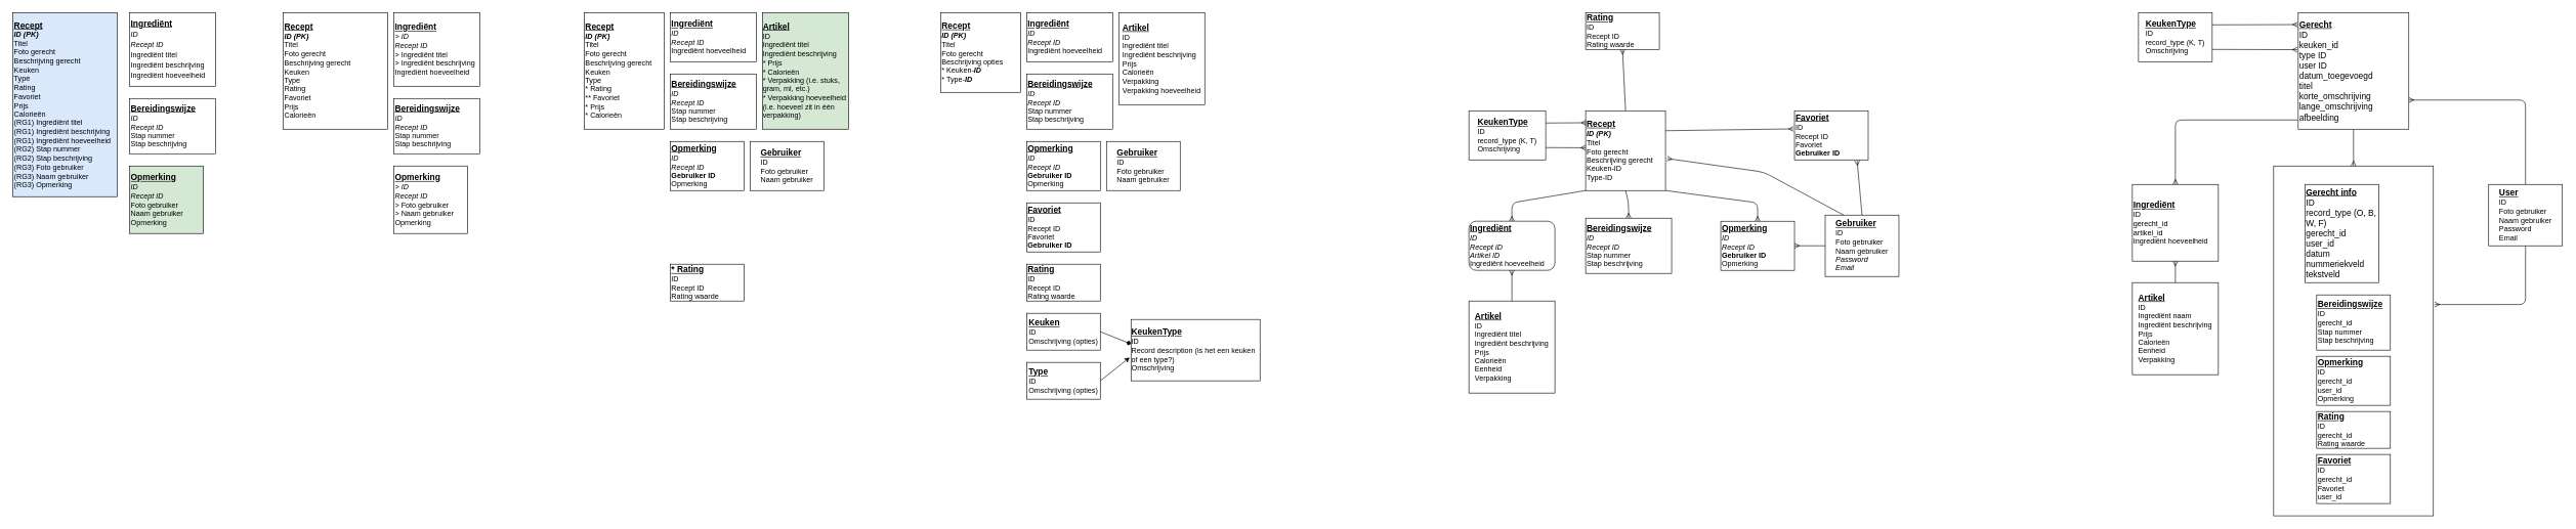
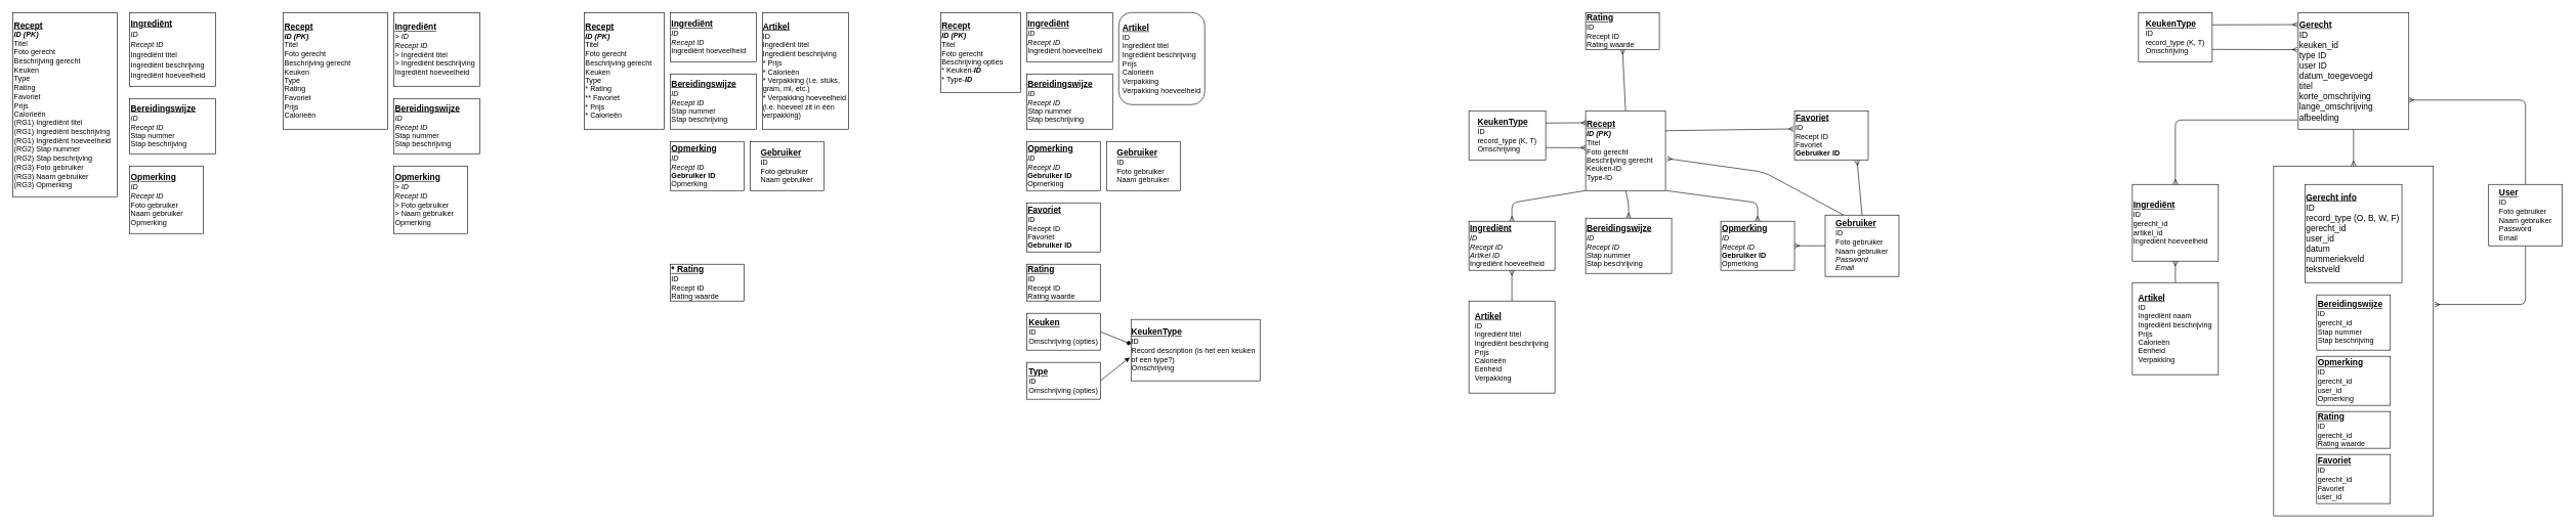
- <mxCell id="22" value="&lt;div style=&quot;text-align: left;&quot;&gt;&lt;span style=&quot;background-color: initial;&quot;&gt;&lt;font style=&quot;font-size: 14px;&quot;&gt;&lt;b&gt;&lt;u&gt;Artikel&lt;/u&gt;&lt;/b&gt;&lt;/font&gt;&lt;/span&gt;&lt;/div&gt;&lt;div style=&quot;text-align: left;&quot;&gt;&lt;span style=&quot;background-color: initial;&quot;&gt;ID&lt;/span&gt;&lt;/div&gt;&lt;span style=&quot;&quot;&gt;&lt;div style=&quot;text-align: left;&quot;&gt;&lt;span style=&quot;background-color: initial;&quot;&gt;Ingrediënt&amp;nbsp;titel&lt;/span&gt;&lt;/div&gt;&lt;/span&gt;&lt;span style=&quot;&quot;&gt;&lt;div style=&quot;text-align: left;&quot;&gt;&lt;span style=&quot;background-color: initial;&quot;&gt;Ingrediënt&amp;nbsp;beschrijving&lt;/span&gt;&lt;/div&gt;&lt;div style=&quot;text-align: left;&quot;&gt;&lt;span style=&quot;background-color: initial;&quot;&gt;Prijs&lt;/span&gt;&lt;/div&gt;&lt;div style=&quot;text-align: left;&quot;&gt;&lt;span style=&quot;background-color: initial;&quot;&gt;Calorieën&lt;/span&gt;&lt;/div&gt;&lt;div style=&quot;text-align: left;&quot;&gt;&lt;span style=&quot;background-color: initial;&quot;&gt;Verpakking&lt;/span&gt;&lt;/div&gt;&lt;div style=&quot;text-align: left;&quot;&gt;&lt;span style=&quot;background-color: initial;&quot;&gt;Verpakking hoeveelheid&lt;/span&gt;&lt;/div&gt;&lt;/span&gt;" style="whiteSpace=wrap;html=1;fontSize=12;" parent="1" vertex="1"><mxGeometry x="1820" y="20" width="140" height="150" as="geometry" /></mxCell>
+ <mxCell id="22" value="&lt;div style=&quot;text-align: left;&quot;&gt;&lt;span style=&quot;background-color: initial;&quot;&gt;&lt;font style=&quot;font-size: 14px;&quot;&gt;&lt;b&gt;&lt;u&gt;Artikel&lt;/u&gt;&lt;/b&gt;&lt;/font&gt;&lt;/span&gt;&lt;/div&gt;&lt;div style=&quot;text-align: left;&quot;&gt;&lt;span style=&quot;background-color: initial;&quot;&gt;ID&lt;/span&gt;&lt;/div&gt;&lt;span style=&quot;&quot;&gt;&lt;div style=&quot;text-align: left;&quot;&gt;&lt;span style=&quot;background-color: initial;&quot;&gt;Ingrediënt&amp;nbsp;titel&lt;/span&gt;&lt;/div&gt;&lt;/span&gt;&lt;span style=&quot;&quot;&gt;&lt;div style=&quot;text-align: left;&quot;&gt;&lt;span style=&quot;background-color: initial;&quot;&gt;Ingrediënt&amp;nbsp;beschrijving&lt;/span&gt;&lt;/div&gt;&lt;div style=&quot;text-align: left;&quot;&gt;&lt;span style=&quot;background-color: initial;&quot;&gt;Prijs&lt;/span&gt;&lt;/div&gt;&lt;div style=&quot;text-align: left;&quot;&gt;&lt;span style=&quot;background-color: initial;&quot;&gt;Calorieën&lt;/span&gt;&lt;/div&gt;&lt;div style=&quot;text-align: left;&quot;&gt;&lt;span style=&quot;background-color: initial;&quot;&gt;Verpakking&lt;/span&gt;&lt;/div&gt;&lt;div style=&quot;text-align: left;&quot;&gt;&lt;span style=&quot;background-color: initial;&quot;&gt;Verpakking hoeveelheid&lt;/span&gt;&lt;/div&gt;&lt;/span&gt;" style="whiteSpace=wrap;html=1;fontSize=12;rounded=1;" parent="1" vertex="1"><mxGeometry x="1820" y="20" width="140" height="150" as="geometry" /></mxCell>
- <mxCell id="15" value="&lt;div style=&quot;text-align: left;&quot;&gt;&lt;span style=&quot;background-color: initial;&quot;&gt;&lt;font style=&quot;font-size: 14px;&quot;&gt;&lt;b&gt;&lt;u&gt;Artikel&lt;/u&gt;&lt;/b&gt;&lt;/font&gt;&lt;/span&gt;&lt;/div&gt;&lt;div style=&quot;text-align: left;&quot;&gt;&lt;span style=&quot;background-color: initial;&quot;&gt;ID&lt;/span&gt;&lt;/div&gt;&lt;span style=&quot;&quot;&gt;&lt;div style=&quot;text-align: left;&quot;&gt;&lt;span style=&quot;background-color: initial;&quot;&gt;Ingrediënt&amp;nbsp;titel&lt;/span&gt;&lt;/div&gt;&lt;/span&gt;&lt;span style=&quot;&quot;&gt;&lt;div style=&quot;text-align: left;&quot;&gt;&lt;span style=&quot;background-color: initial;&quot;&gt;Ingrediënt&amp;nbsp;beschrijving&lt;/span&gt;&lt;/div&gt;&lt;div style=&quot;text-align: left;&quot;&gt;&lt;span style=&quot;background-color: initial;&quot;&gt;* Prijs&lt;/span&gt;&lt;/div&gt;&lt;div style=&quot;text-align: left;&quot;&gt;&lt;span style=&quot;background-color: initial;&quot;&gt;* Calorieën&lt;/span&gt;&lt;/div&gt;&lt;div style=&quot;text-align: left;&quot;&gt;&lt;span style=&quot;background-color: initial;&quot;&gt;* Verpakking (i.e. stuks, gram, ml, etc.)&lt;/span&gt;&lt;/div&gt;&lt;div style=&quot;text-align: left;&quot;&gt;&lt;span style=&quot;background-color: initial;&quot;&gt;* Verpakking hoeveelheid (i.e. hoeveel zit in één verpakking)&lt;/span&gt;&lt;/div&gt;&lt;/span&gt;" style="whiteSpace=wrap;html=1;fontSize=12;fillColor=#d5e8d4;" parent="1" vertex="1"><mxGeometry x="1240" y="20" width="140" height="190" as="geometry" /></mxCell>
+ <mxCell id="15" value="&lt;div style=&quot;text-align: left;&quot;&gt;&lt;span style=&quot;background-color: initial;&quot;&gt;&lt;font style=&quot;font-size: 14px;&quot;&gt;&lt;b&gt;&lt;u&gt;Artikel&lt;/u&gt;&lt;/b&gt;&lt;/font&gt;&lt;/span&gt;&lt;/div&gt;&lt;div style=&quot;text-align: left;&quot;&gt;&lt;span style=&quot;background-color: initial;&quot;&gt;ID&lt;/span&gt;&lt;/div&gt;&lt;span style=&quot;&quot;&gt;&lt;div style=&quot;text-align: left;&quot;&gt;&lt;span style=&quot;background-color: initial;&quot;&gt;Ingrediënt&amp;nbsp;titel&lt;/span&gt;&lt;/div&gt;&lt;/span&gt;&lt;span style=&quot;&quot;&gt;&lt;div style=&quot;text-align: left;&quot;&gt;&lt;span style=&quot;background-color: initial;&quot;&gt;Ingrediënt&amp;nbsp;beschrijving&lt;/span&gt;&lt;/div&gt;&lt;div style=&quot;text-align: left;&quot;&gt;&lt;span style=&quot;background-color: initial;&quot;&gt;* Prijs&lt;/span&gt;&lt;/div&gt;&lt;div style=&quot;text-align: left;&quot;&gt;&lt;span style=&quot;background-color: initial;&quot;&gt;* Calorieën&lt;/span&gt;&lt;/div&gt;&lt;div style=&quot;text-align: left;&quot;&gt;&lt;span style=&quot;background-color: initial;&quot;&gt;* Verpakking (i.e. stuks, gram, ml, etc.)&lt;/span&gt;&lt;/div&gt;&lt;div style=&quot;text-align: left;&quot;&gt;&lt;span style=&quot;background-color: initial;&quot;&gt;* Verpakking hoeveelheid (i.e. hoeveel zit in één verpakking)&lt;/span&gt;&lt;/div&gt;&lt;/span&gt;" style="whiteSpace=wrap;html=1;fontSize=12;" parent="1" vertex="1"><mxGeometry x="1240" y="20" width="140" height="190" as="geometry" /></mxCell>
- <mxCell id="3" value="&lt;b&gt;&lt;u&gt;&lt;font style=&quot;font-size: 14px;&quot;&gt;Recept&lt;/font&gt;&lt;/u&gt;&lt;br&gt;&lt;i&gt;ID (PK)&lt;br&gt;&lt;/i&gt;&lt;/b&gt;Titel&lt;br&gt;Foto gerecht&lt;br&gt;Beschrijving gerecht&lt;br&gt;Keuken&lt;br&gt;Type&lt;br&gt;Rating&lt;br&gt;Favoriet&lt;br&gt;Prijs&lt;br&gt;Calorieën&lt;br&gt;(RG1) Ingrediënt titel&lt;br&gt;(RG1) Ingrediënt&amp;nbsp;beschrijving&lt;br&gt;(RG1) Ingrediënt&amp;nbsp;hoeveelheid&lt;br&gt;(RG2)&amp;nbsp;Stap nummer&lt;br&gt;(RG2) Stap beschrijving&lt;br&gt;(RG3) Foto gebruiker&lt;br&gt;(RG3)&amp;nbsp;Naam gebruiker&lt;br&gt;(RG3)&amp;nbsp;Opmerking" style="whiteSpace=wrap;html=1;align=left;fillColor=#dae8fc;" parent="1" vertex="1"><mxGeometry x="20" y="20" width="170" height="300" as="geometry" /></mxCell>
+ <mxCell id="3" value="&lt;b&gt;&lt;u&gt;&lt;font style=&quot;font-size: 14px;&quot;&gt;Recept&lt;/font&gt;&lt;/u&gt;&lt;br&gt;&lt;i&gt;ID (PK)&lt;br&gt;&lt;/i&gt;&lt;/b&gt;Titel&lt;br&gt;Foto gerecht&lt;br&gt;Beschrijving gerecht&lt;br&gt;Keuken&lt;br&gt;Type&lt;br&gt;Rating&lt;br&gt;Favoriet&lt;br&gt;Prijs&lt;br&gt;Calorieën&lt;br&gt;(RG1) Ingrediënt titel&lt;br&gt;(RG1) Ingrediënt&amp;nbsp;beschrijving&lt;br&gt;(RG1) Ingrediënt&amp;nbsp;hoeveelheid&lt;br&gt;(RG2)&amp;nbsp;Stap nummer&lt;br&gt;(RG2) Stap beschrijving&lt;br&gt;(RG3) Foto gebruiker&lt;br&gt;(RG3)&amp;nbsp;Naam gebruiker&lt;br&gt;(RG3)&amp;nbsp;Opmerking" style="whiteSpace=wrap;html=1;align=left;" parent="1" vertex="1"><mxGeometry x="20" y="20" width="170" height="300" as="geometry" /></mxCell>
- <mxCell id="6" value="&lt;div style=&quot;&quot;&gt;&lt;b style=&quot;background-color: initial; font-size: 14px;&quot;&gt;&lt;u&gt;Opmerking&lt;/u&gt;&lt;/b&gt;&lt;/div&gt;&lt;font style=&quot;font-style: italic;&quot;&gt;&lt;div style=&quot;&quot;&gt;&lt;span style=&quot;background-color: initial;&quot;&gt;ID&lt;/span&gt;&lt;/div&gt;&lt;/font&gt;&lt;font style=&quot;&quot;&gt;&lt;div style=&quot;&quot;&gt;&lt;i style=&quot;background-color: initial;&quot;&gt;Recept ID&lt;/i&gt;&lt;/div&gt;&lt;div style=&quot;&quot;&gt;&lt;span style=&quot;background-color: initial;&quot;&gt;Foto gebruiker&lt;/span&gt;&lt;/div&gt;&lt;div style=&quot;&quot;&gt;&lt;span style=&quot;background-color: initial;&quot;&gt;Naam gebruiker&lt;/span&gt;&lt;/div&gt;&lt;div style=&quot;&quot;&gt;&lt;span style=&quot;background-color: initial;&quot;&gt;Opmerking&lt;/span&gt;&lt;/div&gt;&lt;/font&gt;" style="whiteSpace=wrap;html=1;fontSize=12;align=left;fillColor=#d5e8d4;" parent="1" vertex="1"><mxGeometry x="210" y="270" width="120" height="110" as="geometry" /></mxCell>
+ <mxCell id="6" value="&lt;div style=&quot;&quot;&gt;&lt;b style=&quot;background-color: initial; font-size: 14px;&quot;&gt;&lt;u&gt;Opmerking&lt;/u&gt;&lt;/b&gt;&lt;/div&gt;&lt;font style=&quot;font-style: italic;&quot;&gt;&lt;div style=&quot;&quot;&gt;&lt;span style=&quot;background-color: initial;&quot;&gt;ID&lt;/span&gt;&lt;/div&gt;&lt;/font&gt;&lt;font style=&quot;&quot;&gt;&lt;div style=&quot;&quot;&gt;&lt;i style=&quot;background-color: initial;&quot;&gt;Recept ID&lt;/i&gt;&lt;/div&gt;&lt;div style=&quot;&quot;&gt;&lt;span style=&quot;background-color: initial;&quot;&gt;Foto gebruiker&lt;/span&gt;&lt;/div&gt;&lt;div style=&quot;&quot;&gt;&lt;span style=&quot;background-color: initial;&quot;&gt;Naam gebruiker&lt;/span&gt;&lt;/div&gt;&lt;div style=&quot;&quot;&gt;&lt;span style=&quot;background-color: initial;&quot;&gt;Opmerking&lt;/span&gt;&lt;/div&gt;&lt;/font&gt;" style="whiteSpace=wrap;html=1;fontSize=12;align=left;" parent="1" vertex="1"><mxGeometry x="210" y="270" width="120" height="110" as="geometry" /></mxCell>
- <mxCell id="65" value="&lt;b&gt;&lt;u&gt;Gerecht info&lt;br&gt;&lt;/u&gt;&lt;/b&gt;ID&lt;br&gt;record_type (O, B, W, F)&lt;br&gt;gerecht_id&lt;br&gt;user_id&lt;br&gt;datum&lt;br&gt;nummeriekveld&lt;br&gt;tekstveld" style="whiteSpace=wrap;html=1;fontSize=14;align=left;" parent="1" vertex="1"><mxGeometry x="3751.25" y="300" width="120" height="160" as="geometry" /></mxCell>
+ <mxCell id="65" value="&lt;b&gt;&lt;u&gt;Gerecht info&lt;br&gt;&lt;/u&gt;&lt;/b&gt;ID&lt;br&gt;record_type (O, B, W, F)&lt;br&gt;gerecht_id&lt;br&gt;user_id&lt;br&gt;datum&lt;br&gt;nummeriekveld&lt;br&gt;tekstveld" style="whiteSpace=wrap;html=1;fontSize=14;align=left;" parent="1" vertex="1"><mxGeometry x="3751.25" y="300" width="157.5" height="160" as="geometry" /></mxCell>
- <mxCell id="37" value="&lt;div style=&quot;&quot;&gt;&lt;b style=&quot;background-color: initial;&quot;&gt;&lt;u&gt;Ingrediënt&lt;/u&gt;&lt;/b&gt;&lt;/div&gt;&lt;font style=&quot;font-style: italic; font-size: 12px;&quot;&gt;&lt;div style=&quot;&quot;&gt;&lt;span style=&quot;background-color: initial;&quot;&gt;ID&lt;/span&gt;&lt;/div&gt;&lt;/font&gt;&lt;font style=&quot;font-size: 12px;&quot;&gt;&lt;div style=&quot;&quot;&gt;&lt;i style=&quot;background-color: initial;&quot;&gt;Recept ID&lt;/i&gt;&lt;/div&gt;&lt;div style=&quot;&quot;&gt;&lt;i style=&quot;background-color: initial;&quot;&gt;Artikel ID&lt;/i&gt;&lt;/div&gt;&lt;div style=&quot;&quot;&gt;&lt;span style=&quot;background-color: initial;&quot;&gt;Ingrediënt hoeveelheid&lt;/span&gt;&lt;br&gt;&lt;/div&gt;&lt;/font&gt;" style="whiteSpace=wrap;html=1;fontSize=14;align=left;rounded=1;" parent="1" vertex="1"><mxGeometry x="2390" y="360" width="140" height="80" as="geometry" /></mxCell>
+ <mxCell id="37" value="&lt;div style=&quot;&quot;&gt;&lt;b style=&quot;background-color: initial;&quot;&gt;&lt;u&gt;Ingrediënt&lt;/u&gt;&lt;/b&gt;&lt;/div&gt;&lt;font style=&quot;font-style: italic; font-size: 12px;&quot;&gt;&lt;div style=&quot;&quot;&gt;&lt;span style=&quot;background-color: initial;&quot;&gt;ID&lt;/span&gt;&lt;/div&gt;&lt;/font&gt;&lt;font style=&quot;font-size: 12px;&quot;&gt;&lt;div style=&quot;&quot;&gt;&lt;i style=&quot;background-color: initial;&quot;&gt;Recept ID&lt;/i&gt;&lt;/div&gt;&lt;div style=&quot;&quot;&gt;&lt;i style=&quot;background-color: initial;&quot;&gt;Artikel ID&lt;/i&gt;&lt;/div&gt;&lt;div style=&quot;&quot;&gt;&lt;span style=&quot;background-color: initial;&quot;&gt;Ingrediënt hoeveelheid&lt;/span&gt;&lt;br&gt;&lt;/div&gt;&lt;/font&gt;" style="whiteSpace=wrap;html=1;fontSize=14;align=left;" parent="1" vertex="1"><mxGeometry x="2390" y="360" width="140" height="80" as="geometry" /></mxCell>
